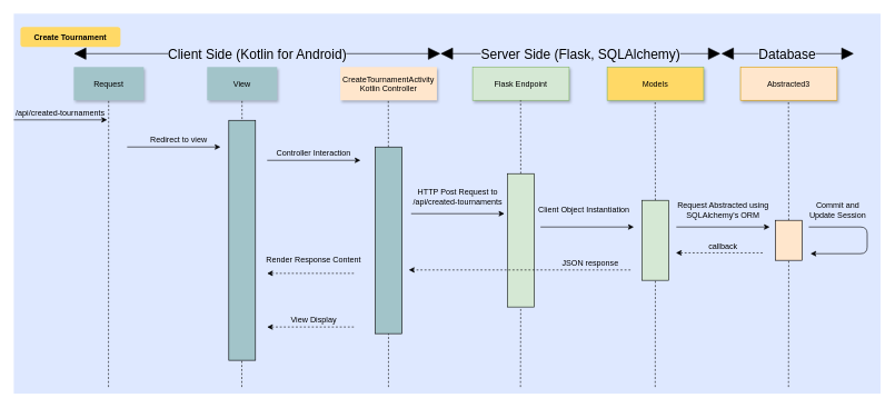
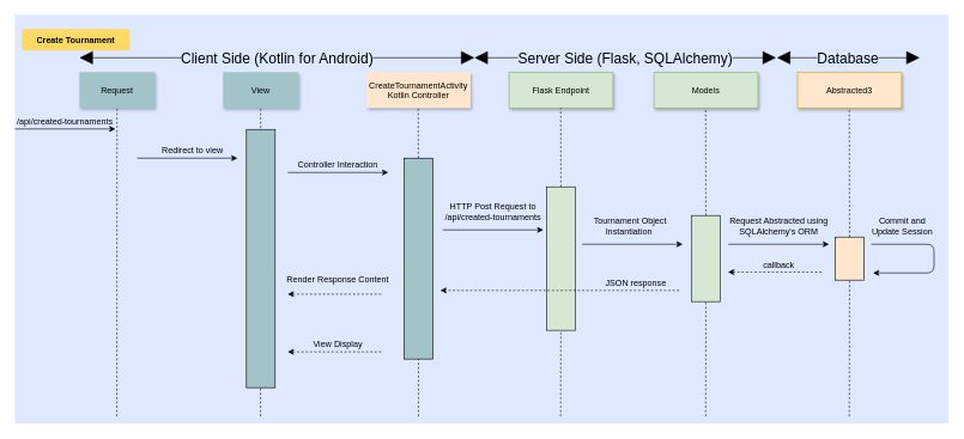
- <mxCell id="28" value="Models" style="shadow=1;fillColor=#ffd966;strokeColor=#82b366;" vertex="1" parent="1"><mxGeometry x="910" y="100" width="144.78" height="50" as="geometry" /></mxCell>
+ <mxCell id="28" value="Models" style="shadow=1;fillColor=#d5e8d4;strokeColor=#82b366;" vertex="1" parent="1"><mxGeometry x="910" y="100" width="144.78" height="50" as="geometry" /></mxCell>
- <mxCell id="33" value="Client Object Instantiation&amp;nbsp;" style="text;html=1;strokeColor=none;fillColor=none;align=center;verticalAlign=middle;whiteSpace=wrap;rounded=0;dashed=1;" vertex="1" parent="1"><mxGeometry x="792.5" y="290" width="167.5" height="50" as="geometry" /></mxCell>
+ <mxCell id="33" value="Tournament Object Instantiation&amp;nbsp;" style="text;html=1;strokeColor=none;fillColor=none;align=center;verticalAlign=middle;whiteSpace=wrap;rounded=0;dashed=1;" vertex="1" parent="1"><mxGeometry x="792.5" y="290" width="167.5" height="50" as="geometry" /></mxCell>
